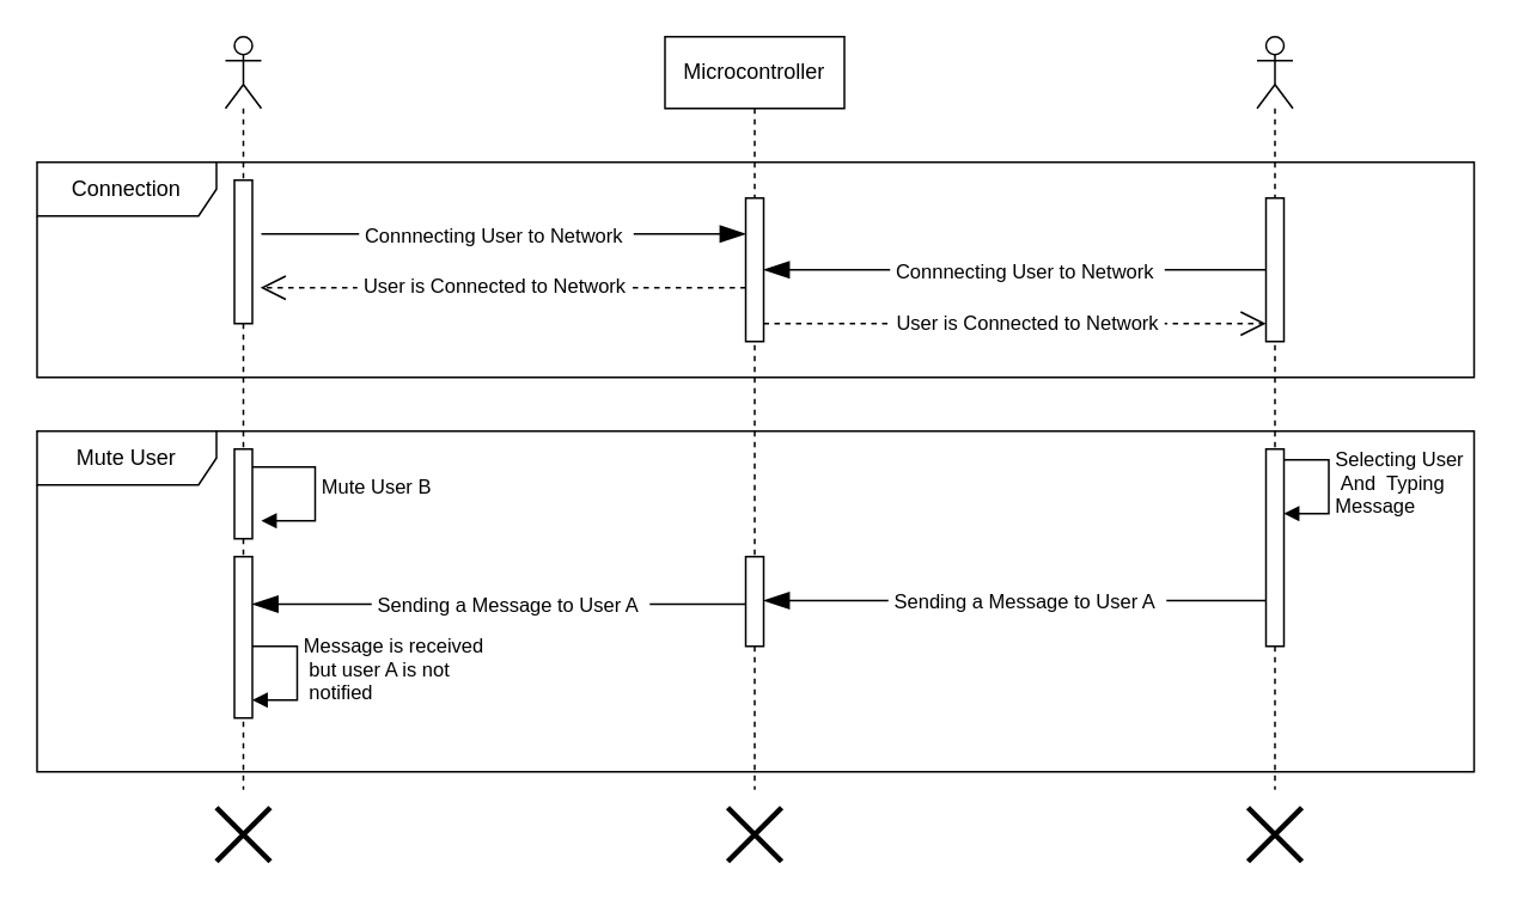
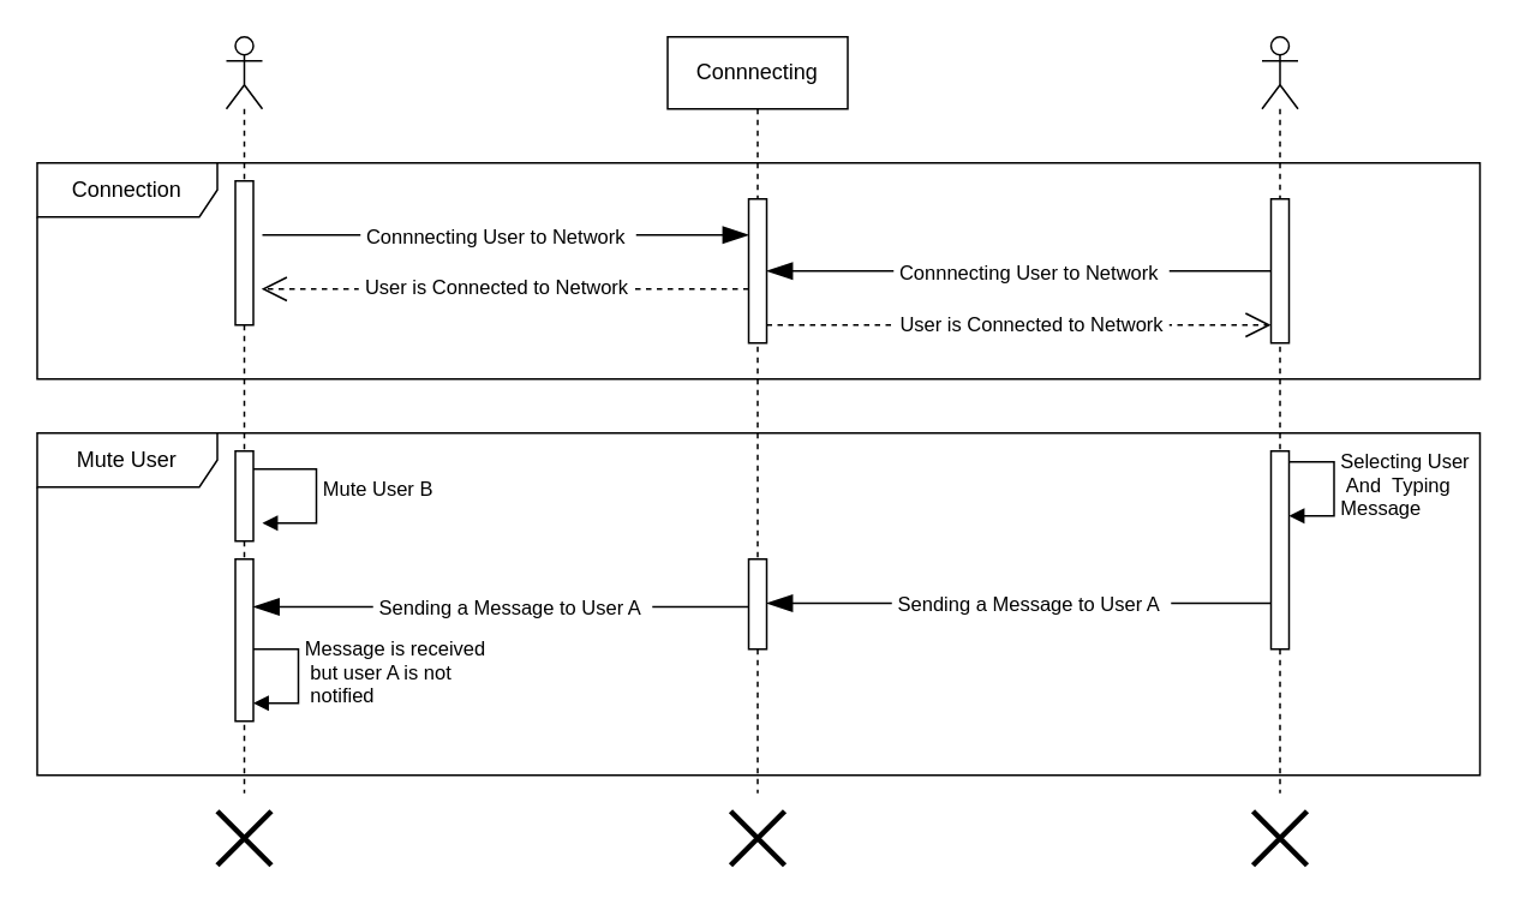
- <mxCell id="3" value="Microcontroller" style="shape=umlLifeline;perimeter=lifelinePerimeter;whiteSpace=wrap;html=1;container=1;dropTarget=0;collapsible=0;recursiveResize=0;outlineConnect=0;portConstraint=eastwest;newEdgeStyle={&quot;edgeStyle&quot;:&quot;elbowEdgeStyle&quot;,&quot;elbow&quot;:&quot;vertical&quot;,&quot;curved&quot;:0,&quot;rounded&quot;:0};" parent="1" vertex="1"><mxGeometry x="370" y="20" width="100" height="420" as="geometry" /></mxCell>
+ <mxCell id="3" value="Connnecting" style="shape=umlLifeline;perimeter=lifelinePerimeter;whiteSpace=wrap;html=1;container=1;dropTarget=0;collapsible=0;recursiveResize=0;outlineConnect=0;portConstraint=eastwest;newEdgeStyle={&quot;edgeStyle&quot;:&quot;elbowEdgeStyle&quot;,&quot;elbow&quot;:&quot;vertical&quot;,&quot;curved&quot;:0,&quot;rounded&quot;:0};" parent="1" vertex="1"><mxGeometry x="370" y="20" width="100" height="420" as="geometry" /></mxCell>
